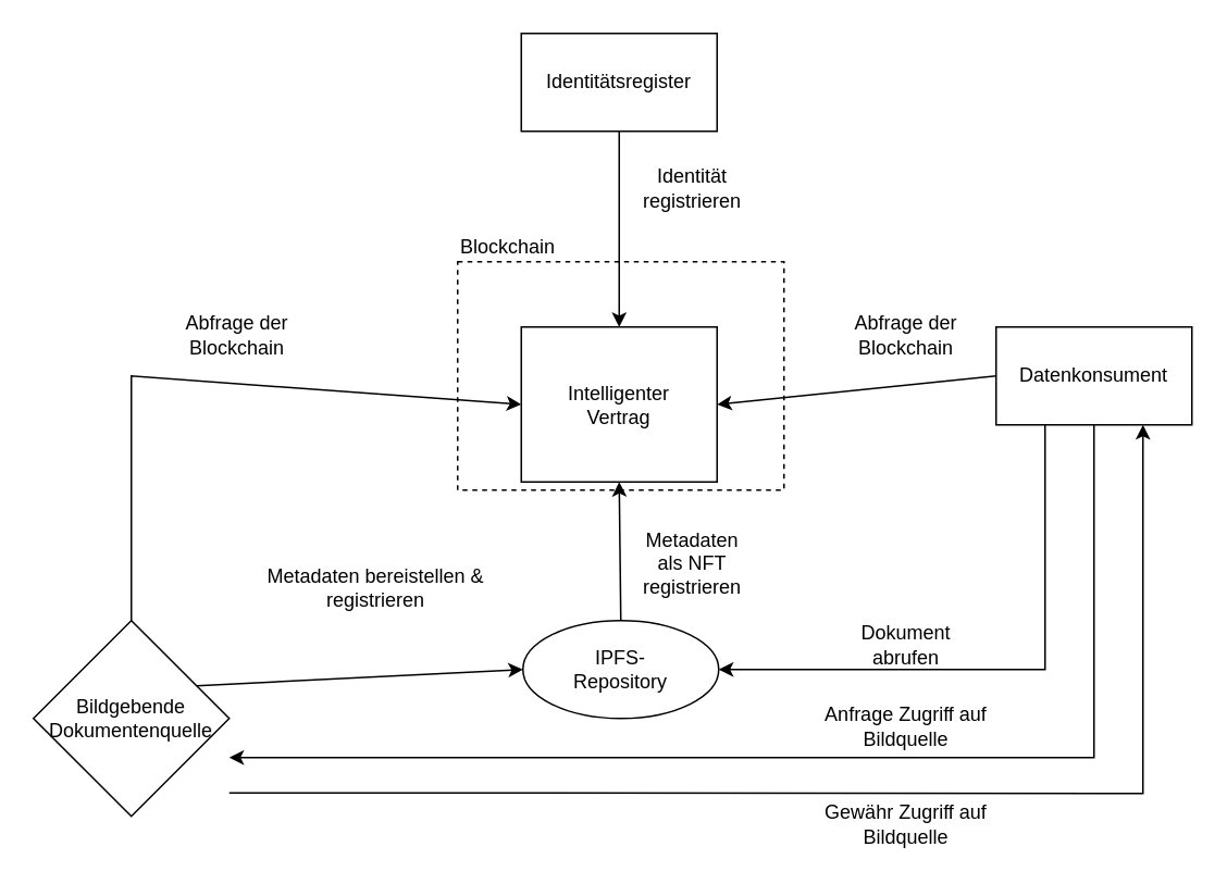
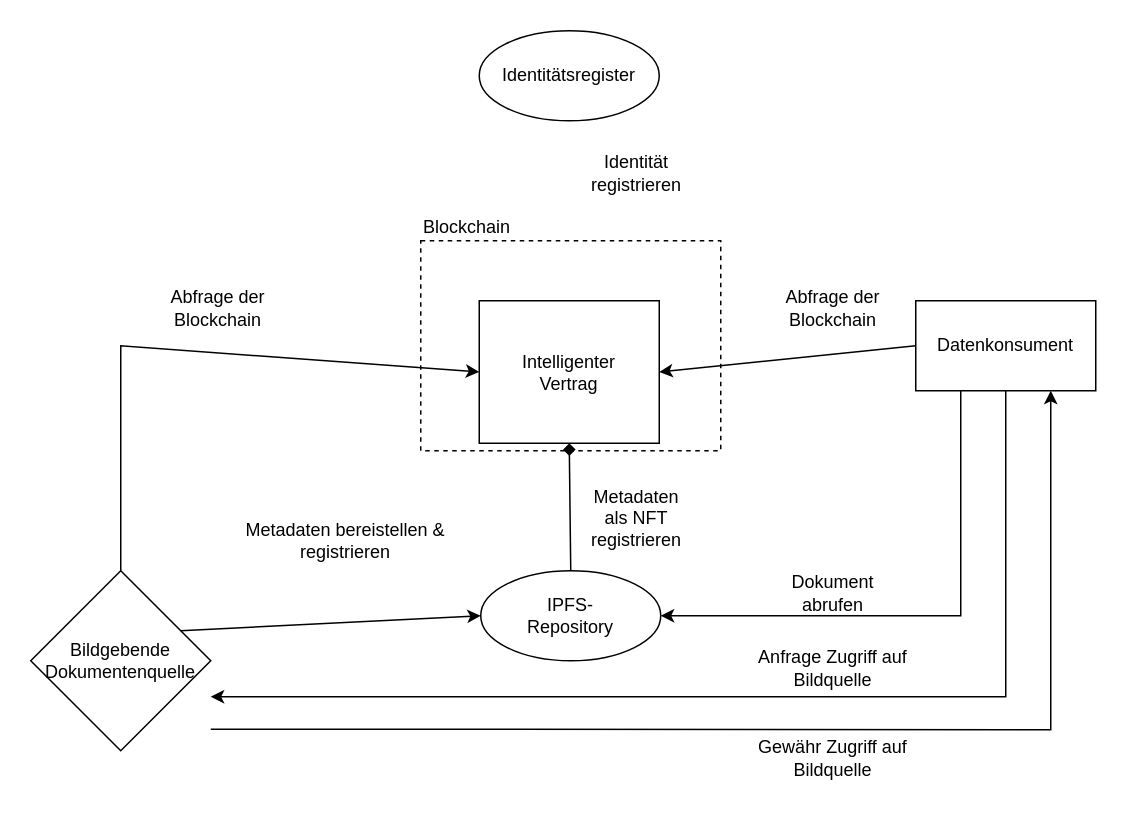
- <mxCell id="15" value="Identitätsregister" style="rounded=0;whiteSpace=wrap;html=1;fillColor=none;" parent="1" vertex="1"><mxGeometry x="319" y="20" width="120" height="60" as="geometry" /></mxCell>
+ <mxCell id="15" value="Identitätsregister" style="ellipse;whiteSpace=wrap;html=1;fillColor=none;" parent="1" vertex="1"><mxGeometry x="319" y="20" width="120" height="60" as="geometry" /></mxCell>
- <mxCell id="14" style="edgeStyle=none;rounded=0;html=1;exitX=0.5;exitY=1;exitDx=0;exitDy=0;entryX=0.5;entryY=0;entryDx=0;entryDy=0;" parent="1" source="15" target="3" edge="1"><mxGeometry relative="1" as="geometry" /></mxCell>
- <mxCell id="4" style="edgeStyle=none;rounded=0;html=1;exitX=0.5;exitY=0;exitDx=0;exitDy=0;entryX=0.5;entryY=1;entryDx=0;entryDy=0;" parent="1" source="5" target="3" edge="1"><mxGeometry relative="1" as="geometry"><mxPoint x="420" y="330" as="targetPoint" /></mxGeometry></mxCell>
+ <mxCell id="4" style="edgeStyle=none;rounded=0;html=1;exitX=0.5;exitY=0;exitDx=0;exitDy=0;entryX=0.5;entryY=1;entryDx=0;entryDy=0;endArrow=diamond;" parent="1" source="5" target="3" edge="1"><mxGeometry relative="1" as="geometry"><mxPoint x="420" y="330" as="targetPoint" /></mxGeometry></mxCell>
